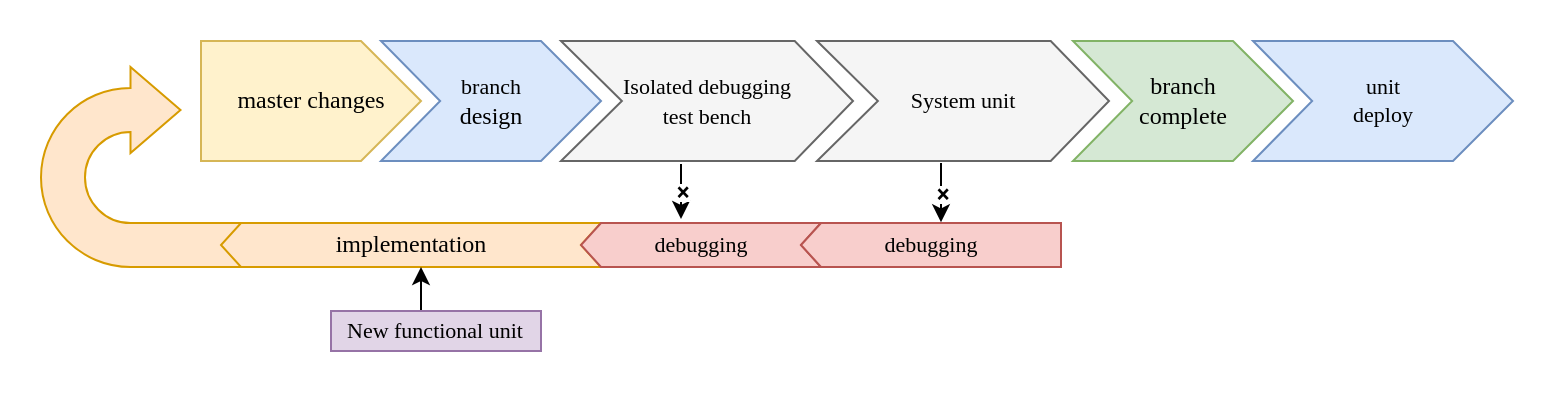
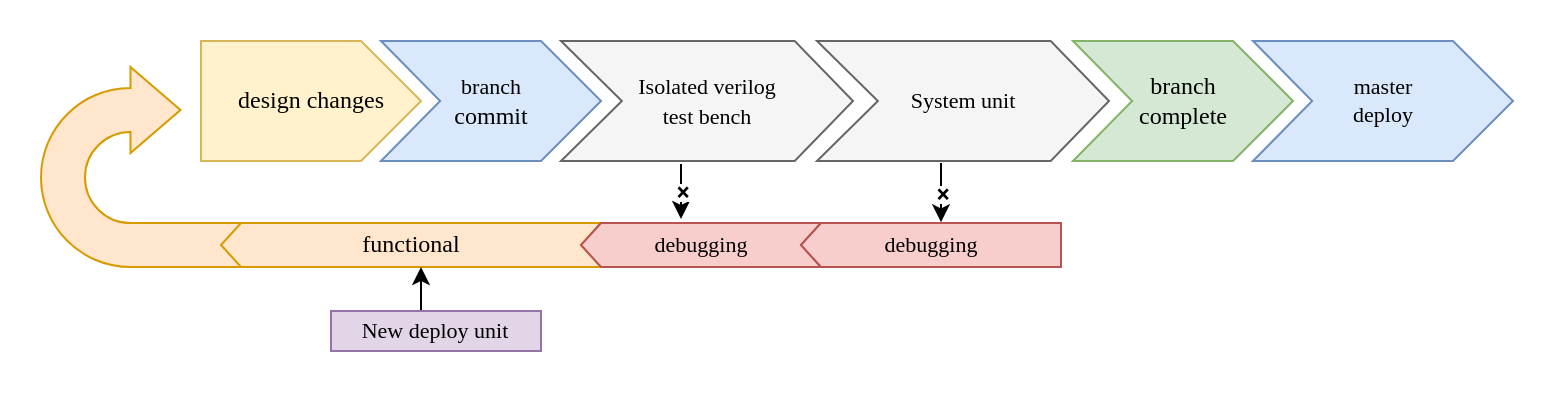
- <mxCell id="4" value="master changes" style="html=1;shadow=0;dashed=0;align=center;verticalAlign=middle;shape=mxgraph.arrows2.arrow;dy=0;dx=30;notch=0;fillColor=#fff2cc;strokeColor=#d6b656;fontFamily=Avenir;fontSource=https%3A%2F%2Ffonts.googleapis.com%2Fcss%3Ffamily%3DAvenir;" vertex="1" parent="1"><mxGeometry x="100" y="20" width="110" height="60" as="geometry" /></mxCell>
+ <mxCell id="4" value="design changes" style="html=1;shadow=0;dashed=0;align=center;verticalAlign=middle;shape=mxgraph.arrows2.arrow;dy=0;dx=30;notch=0;fillColor=#fff2cc;strokeColor=#d6b656;fontFamily=Avenir;fontSource=https%3A%2F%2Ffonts.googleapis.com%2Fcss%3Ffamily%3DAvenir;" vertex="1" parent="1"><mxGeometry x="100" y="20" width="110" height="60" as="geometry" /></mxCell>
- <mxCell id="3" value="&lt;span style=&quot;font-size: 11px&quot;&gt;branch&lt;br&gt;&lt;/span&gt;design" style="html=1;shadow=0;dashed=0;align=center;verticalAlign=middle;shape=mxgraph.arrows2.arrow;dy=0;dx=30;notch=29.57;fillColor=#dae8fc;strokeColor=#6c8ebf;fontSize=12;fontFamily=Avenir;fontSource=https%3A%2F%2Ffonts.googleapis.com%2Fcss%3Ffamily%3DAvenir;" vertex="1" parent="1"><mxGeometry x="190" y="20" width="110" height="60" as="geometry" /></mxCell>
+ <mxCell id="3" value="&lt;span style=&quot;font-size: 11px&quot;&gt;branch&lt;br&gt;&lt;/span&gt;commit" style="html=1;shadow=0;dashed=0;align=center;verticalAlign=middle;shape=mxgraph.arrows2.arrow;dy=0;dx=30;notch=29.57;fillColor=#dae8fc;strokeColor=#6c8ebf;fontSize=12;fontFamily=Avenir;fontSource=https%3A%2F%2Ffonts.googleapis.com%2Fcss%3Ffamily%3DAvenir;" vertex="1" parent="1"><mxGeometry x="190" y="20" width="110" height="60" as="geometry" /></mxCell>
- <mxCell id="17" value="&lt;span style=&quot;color: rgb(0 , 0 , 0) ; font-size: 11px&quot;&gt;Isolated debugging &lt;br&gt;test bench&lt;/span&gt;" style="html=1;shadow=0;dashed=0;align=center;verticalAlign=middle;shape=mxgraph.arrows2.arrow;dy=0;dx=29.14;notch=30.43;horizontal=1;strokeColor=#666666;strokeWidth=1;fillColor=#f5f5f5;fontColor=#333333;fontFamily=Avenir;fontSource=https%3A%2F%2Ffonts.googleapis.com%2Fcss%3Ffamily%3DAvenir;" vertex="1" parent="1"><mxGeometry x="280" y="20" width="146" height="60" as="geometry" /></mxCell>
+ <mxCell id="17" value="&lt;span style=&quot;color: rgb(0 , 0 , 0) ; font-size: 11px&quot;&gt;Isolated verilog &lt;br&gt;test bench&lt;/span&gt;" style="html=1;shadow=0;dashed=0;align=center;verticalAlign=middle;shape=mxgraph.arrows2.arrow;dy=0;dx=29.14;notch=30.43;horizontal=1;strokeColor=#666666;strokeWidth=1;fillColor=#f5f5f5;fontColor=#333333;fontFamily=Avenir;fontSource=https%3A%2F%2Ffonts.googleapis.com%2Fcss%3Ffamily%3DAvenir;" vertex="1" parent="1"><mxGeometry x="280" y="20" width="146" height="60" as="geometry" /></mxCell>
- <mxCell id="13" value="unit&lt;br&gt;deploy" style="html=1;shadow=0;dashed=0;align=center;verticalAlign=middle;shape=mxgraph.arrows2.arrow;dy=0;dx=30;notch=29.57;fillColor=#dae8fc;strokeColor=#6c8ebf;fontSize=11;fontFamily=Avenir;fontSource=https%3A%2F%2Ffonts.googleapis.com%2Fcss%3Ffamily%3DAvenir;" vertex="1" parent="1"><mxGeometry x="626" y="20" width="130" height="60" as="geometry" /></mxCell>
+ <mxCell id="13" value="master&lt;br&gt;deploy" style="html=1;shadow=0;dashed=0;align=center;verticalAlign=middle;shape=mxgraph.arrows2.arrow;dy=0;dx=30;notch=29.57;fillColor=#dae8fc;strokeColor=#6c8ebf;fontSize=11;fontFamily=Avenir;fontSource=https%3A%2F%2Ffonts.googleapis.com%2Fcss%3Ffamily%3DAvenir;" vertex="1" parent="1"><mxGeometry x="626" y="20" width="130" height="60" as="geometry" /></mxCell>
- <mxCell id="6" value="implementation" style="html=1;shadow=0;dashed=0;align=center;verticalAlign=middle;shape=mxgraph.arrows2.arrow;dy=0;dx=10;notch=10;flipH=1;fillColor=#ffe6cc;strokeColor=#d79b00;fontFamily=Avenir;fontSource=https%3A%2F%2Ffonts.googleapis.com%2Fcss%3Ffamily%3DAvenir;" vertex="1" parent="1"><mxGeometry x="110" y="111" width="190" height="22" as="geometry" /></mxCell>
+ <mxCell id="6" value="functional" style="html=1;shadow=0;dashed=0;align=center;verticalAlign=middle;shape=mxgraph.arrows2.arrow;dy=0;dx=10;notch=10;flipH=1;fillColor=#ffe6cc;strokeColor=#d79b00;fontFamily=Avenir;fontSource=https%3A%2F%2Ffonts.googleapis.com%2Fcss%3Ffamily%3DAvenir;" vertex="1" parent="1"><mxGeometry x="110" y="111" width="190" height="22" as="geometry" /></mxCell>
- <mxCell id="15" value="New functional unit" style="text;html=1;strokeColor=#9673a6;fillColor=#e1d5e7;align=center;verticalAlign=middle;whiteSpace=wrap;rounded=0;fontSize=11;fontFamily=Avenir;fontSource=https%3A%2F%2Ffonts.googleapis.com%2Fcss%3Ffamily%3DAvenir;" vertex="1" parent="1"><mxGeometry x="165" y="155" width="105" height="20" as="geometry" /></mxCell>
+ <mxCell id="15" value="New deploy unit" style="text;html=1;strokeColor=#9673a6;fillColor=#e1d5e7;align=center;verticalAlign=middle;whiteSpace=wrap;rounded=0;fontSize=11;fontFamily=Avenir;fontSource=https%3A%2F%2Ffonts.googleapis.com%2Fcss%3Ffamily%3DAvenir;" vertex="1" parent="1"><mxGeometry x="165" y="155" width="105" height="20" as="geometry" /></mxCell>
